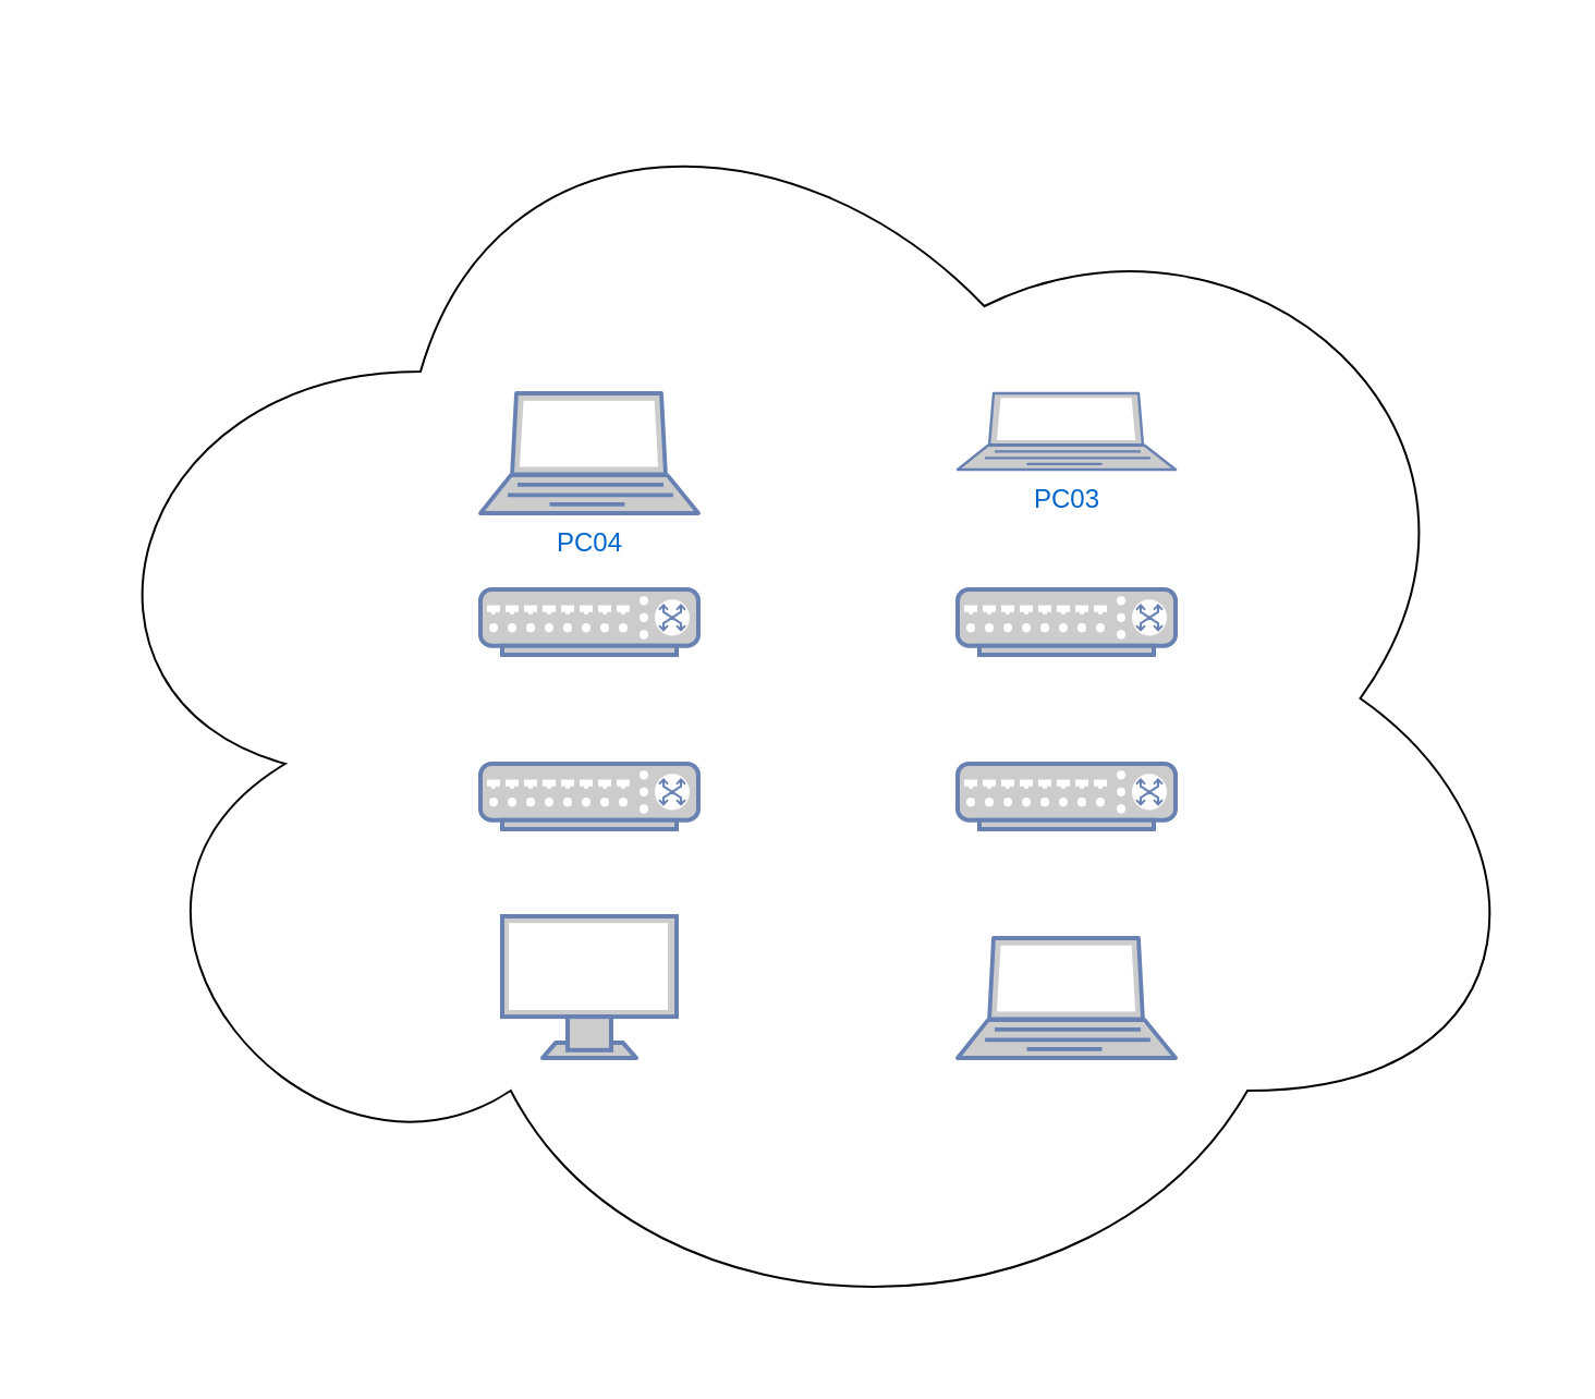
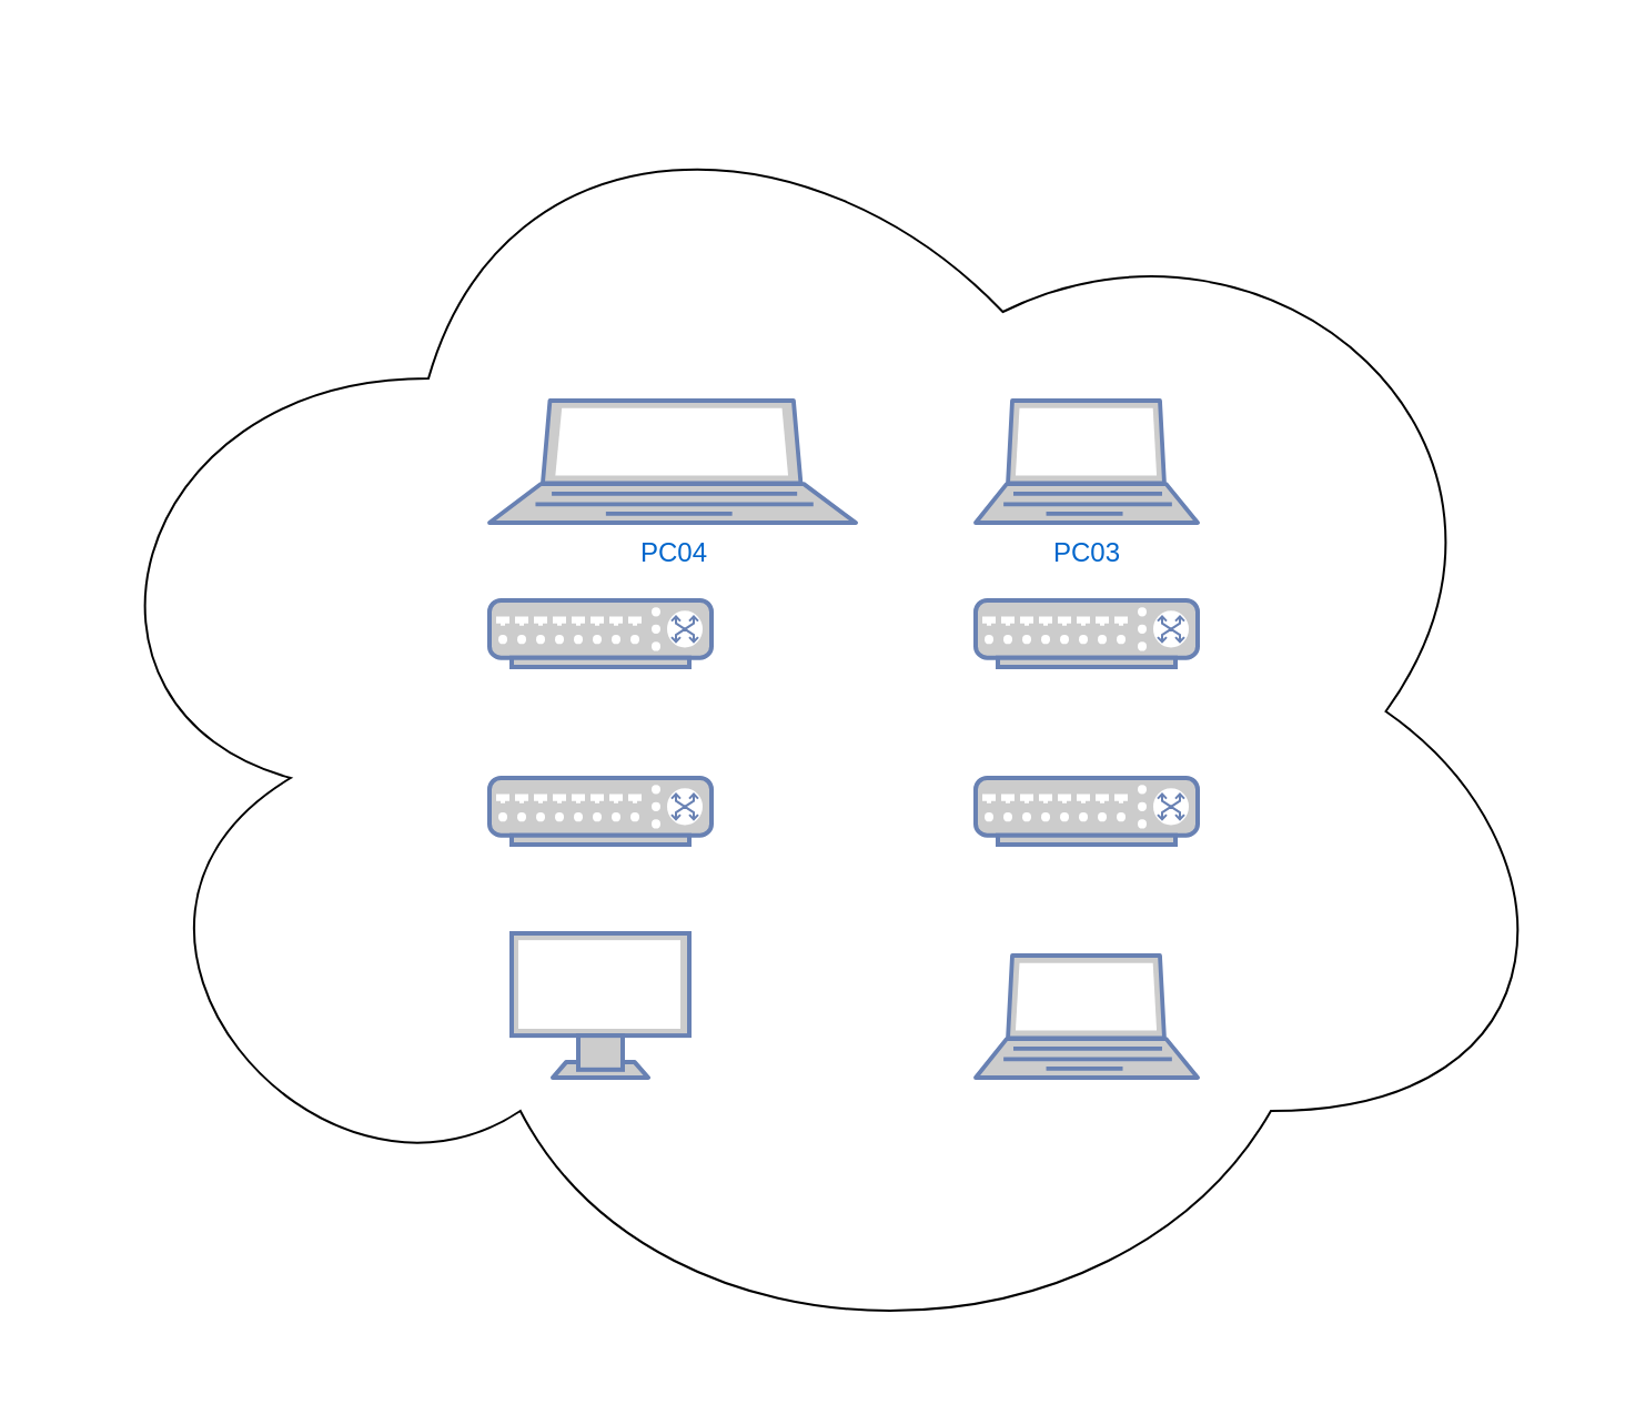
- <mxCell id="8" value="PC03" style="fontColor=#0066CC;verticalAlign=top;verticalLabelPosition=bottom;labelPosition=center;align=center;html=1;outlineConnect=0;fillColor=#CCCCCC;strokeColor=#6881B3;gradientColor=none;gradientDirection=north;strokeWidth=2;shape=mxgraph.networks.laptop;" vertex="1" parent="1"><mxGeometry x="439" y="180" width="100" height="35" as="geometry" /></mxCell>
+ <mxCell id="8" value="PC03" style="fontColor=#0066CC;verticalAlign=top;verticalLabelPosition=bottom;labelPosition=center;align=center;html=1;outlineConnect=0;fillColor=#CCCCCC;strokeColor=#6881B3;gradientColor=none;gradientDirection=north;strokeWidth=2;shape=mxgraph.networks.laptop;" vertex="1" parent="1"><mxGeometry x="439" y="180" width="100" height="55" as="geometry" /></mxCell>
- <mxCell id="7" value="PC04" style="fontColor=#0066CC;verticalAlign=top;verticalLabelPosition=bottom;labelPosition=center;align=center;html=1;outlineConnect=0;fillColor=#CCCCCC;strokeColor=#6881B3;gradientColor=none;gradientDirection=north;strokeWidth=2;shape=mxgraph.networks.laptop;" vertex="1" parent="1"><mxGeometry x="220" y="180" width="100" height="55" as="geometry" /></mxCell>
+ <mxCell id="7" value="PC04" style="fontColor=#0066CC;verticalAlign=top;verticalLabelPosition=bottom;labelPosition=center;align=center;html=1;outlineConnect=0;fillColor=#CCCCCC;strokeColor=#6881B3;gradientColor=none;gradientDirection=north;strokeWidth=2;shape=mxgraph.networks.laptop;" vertex="1" parent="1"><mxGeometry x="220" y="180" width="165" height="55" as="geometry" /></mxCell>
